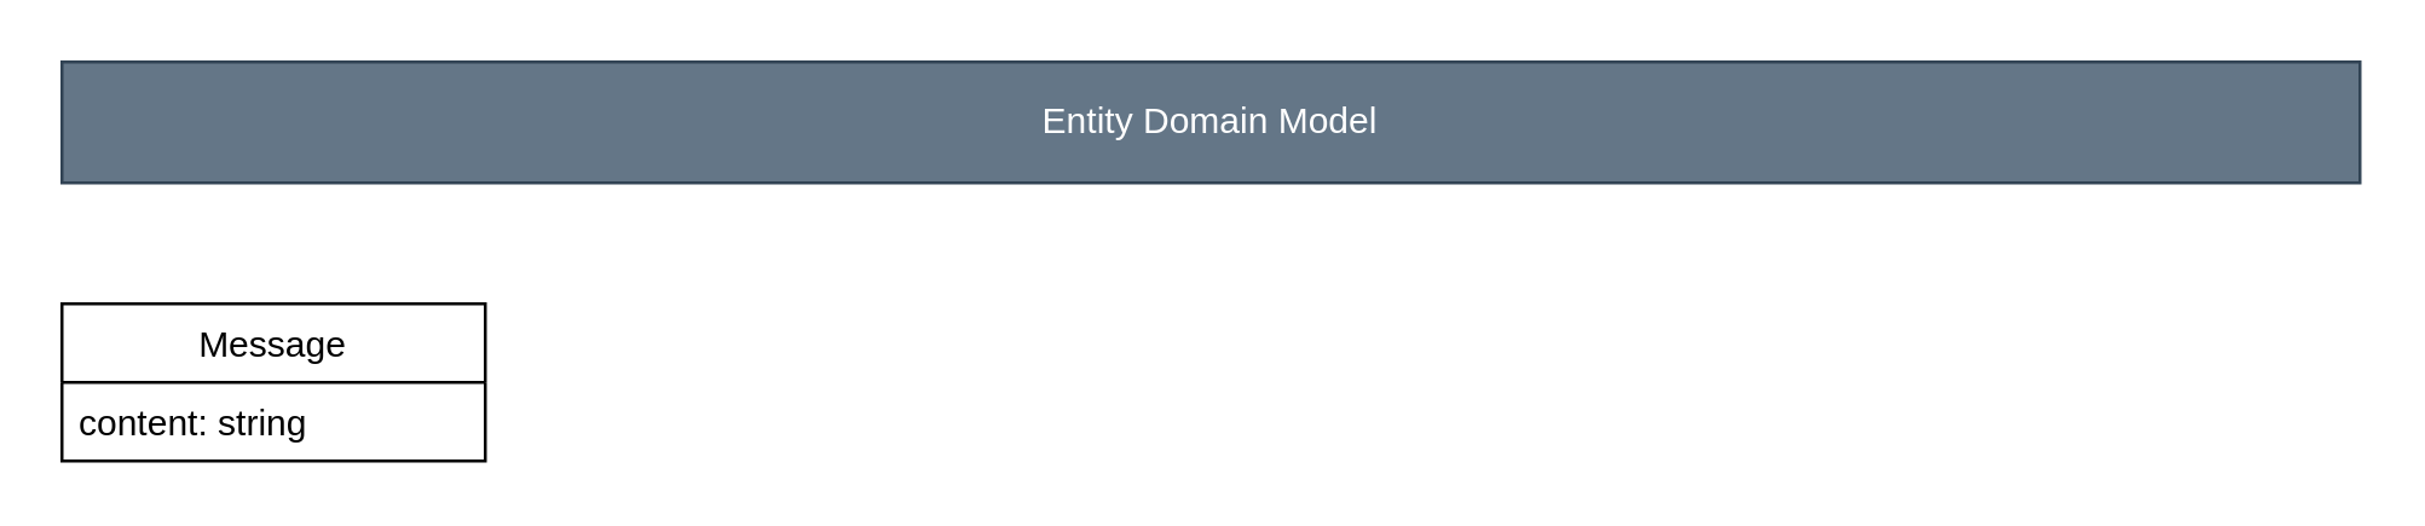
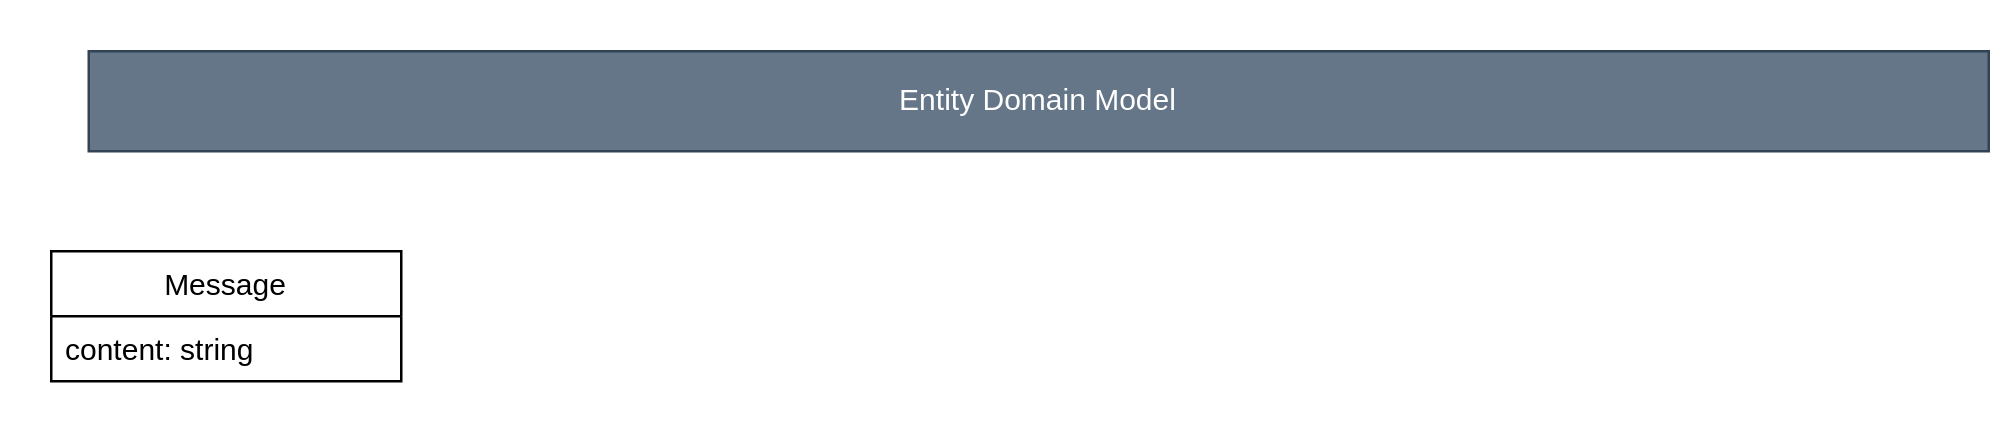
- <mxCell id="4" value="Entity Domain Model" style="rounded=0;whiteSpace=wrap;html=1;fillColor=#647687;strokeColor=#314354;fontColor=#ffffff;" vertex="1" parent="1"><mxGeometry x="20" y="20" width="760" height="40" as="geometry" /></mxCell>
+ <mxCell id="4" value="Entity Domain Model" style="rounded=0;whiteSpace=wrap;html=1;fillColor=#647687;strokeColor=#314354;fontColor=#ffffff;" vertex="1" parent="1"><mxGeometry x="35" y="20" width="760" height="40" as="geometry" /></mxCell>
